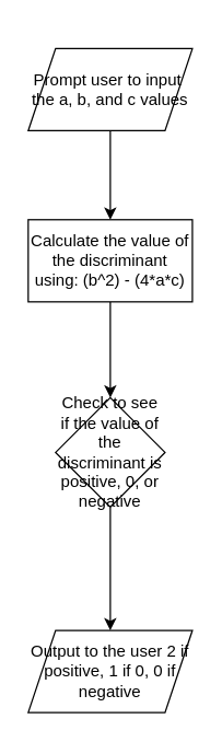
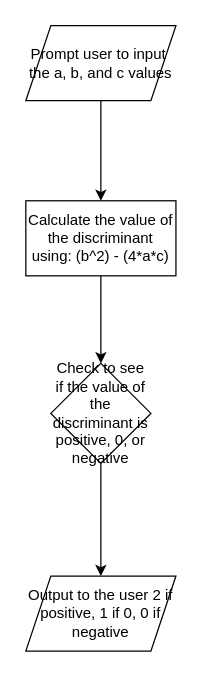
- <mxCell id="3" value="Prompt user to input&amp;nbsp; the a, b, and c values" style="shape=parallelogram;perimeter=parallelogramPerimeter;whiteSpace=wrap;html=1;fixedSize=1;" vertex="1" parent="1"><mxGeometry x="20" y="35" width="120" height="60" as="geometry" /></mxCell>
+ <mxCell id="3" value="Prompt user to input&amp;nbsp; the a, b, and c values" style="shape=parallelogram;perimeter=parallelogramPerimeter;whiteSpace=wrap;html=1;fixedSize=1;" vertex="1" parent="1"><mxGeometry x="20" y="20" width="120" height="60" as="geometry" /></mxCell>
